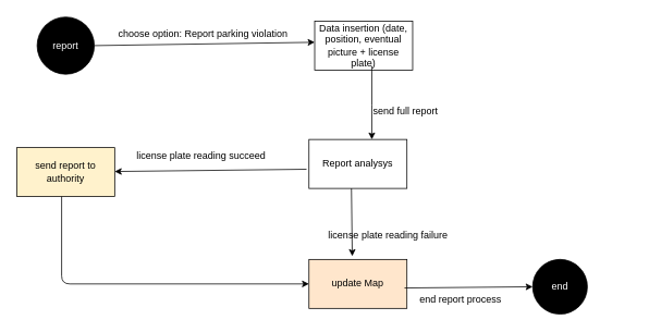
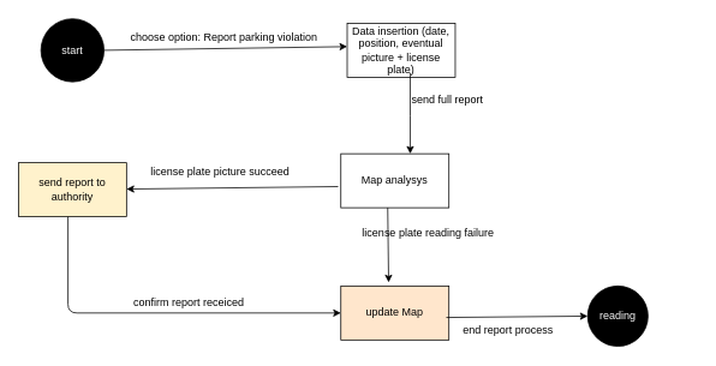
- <mxCell id="2" value="report" style="ellipse;whiteSpace=wrap;html=1;aspect=fixed;gradientColor=none;fillColor=#000000;gradientDirection=north;fontColor=#FFFFFF;" vertex="1" parent="1"><mxGeometry x="45" y="20" width="70" height="70" as="geometry" /></mxCell>
+ <mxCell id="2" value="start" style="ellipse;whiteSpace=wrap;html=1;aspect=fixed;gradientColor=none;fillColor=#000000;gradientDirection=north;fontColor=#FFFFFF;" vertex="1" parent="1"><mxGeometry x="45" y="20" width="70" height="70" as="geometry" /></mxCell>
- <mxCell id="10" value="send full report" style="text;html=1;resizable=0;points=[];autosize=1;align=left;verticalAlign=top;spacingTop=-4;fontColor=#000000;" vertex="1" parent="1"><mxGeometry x="455" y="125" width="110" height="20" as="geometry" /></mxCell>
+ <mxCell id="10" value="send full report" style="text;html=1;resizable=0;points=[];autosize=1;align=left;verticalAlign=top;spacingTop=-4;fontColor=#000000;" vertex="1" parent="1"><mxGeometry x="455" y="100" width="110" height="20" as="geometry" /></mxCell>
- <mxCell id="17" value="license plate reading succeed" style="text;html=1;resizable=0;points=[];autosize=1;align=left;verticalAlign=top;spacingTop=-4;fontColor=#000000;" vertex="1" parent="1"><mxGeometry x="165" y="180" width="200" height="20" as="geometry" /></mxCell>
+ <mxCell id="17" value="license plate picture succeed" style="text;html=1;resizable=0;points=[];autosize=1;align=left;verticalAlign=top;spacingTop=-4;fontColor=#000000;" vertex="1" parent="1"><mxGeometry x="165" y="180" width="200" height="20" as="geometry" /></mxCell>
- <mxCell id="8" value="Report analysys" style="rounded=0;whiteSpace=wrap;html=1;fillColor=#FFFFFF;gradientColor=none;fontColor=#000000;" vertex="1" parent="1"><mxGeometry x="378" y="170" width="120" height="60" as="geometry" /></mxCell>
+ <mxCell id="8" value="Map analysys" style="rounded=0;whiteSpace=wrap;html=1;fillColor=#FFFFFF;gradientColor=none;fontColor=#000000;" vertex="1" parent="1"><mxGeometry x="378" y="170" width="120" height="60" as="geometry" /></mxCell>
- <mxCell id="14" value="license plate reading failure" style="text;html=1;resizable=0;points=[];autosize=1;align=left;verticalAlign=top;spacingTop=-4;fontColor=#000000;" vertex="1" parent="1"><mxGeometry x="400" y="278" width="190" height="20" as="geometry" /></mxCell>
+ <mxCell id="14" value="license plate reading failure" style="text;html=1;resizable=0;points=[];autosize=1;align=left;verticalAlign=top;spacingTop=-4;fontColor=#000000;" vertex="1" parent="1"><mxGeometry x="400" y="248" width="190" height="20" as="geometry" /></mxCell>
+ <mxCell id="21" value="confirm report receiced" style="text;html=1;resizable=0;points=[];autosize=1;align=left;verticalAlign=top;spacingTop=-4;fontColor=#000000;" vertex="1" parent="1"><mxGeometry x="146" y="326" width="160" height="20" as="geometry" /></mxCell>
- <mxCell id="11" value="&lt;font color=&quot;#FFFFFF&quot;&gt;end&lt;/font&gt;" style="ellipse;whiteSpace=wrap;html=1;aspect=fixed;fillColor=#000000;gradientColor=none;fontColor=#000000;" vertex="1" parent="1"><mxGeometry x="652" y="317" width="67" height="67" as="geometry" /></mxCell>
+ <mxCell id="11" value="&lt;font color=&quot;#FFFFFF&quot;&gt;reading&lt;/font&gt;" style="ellipse;whiteSpace=wrap;html=1;aspect=fixed;fillColor=#000000;gradientColor=none;fontColor=#000000;" vertex="1" parent="1"><mxGeometry x="652" y="317" width="67" height="67" as="geometry" /></mxCell>
